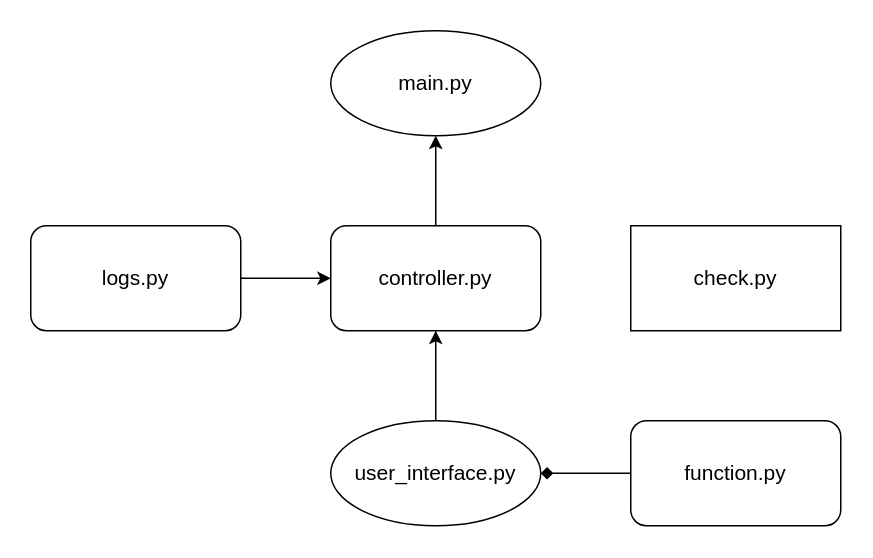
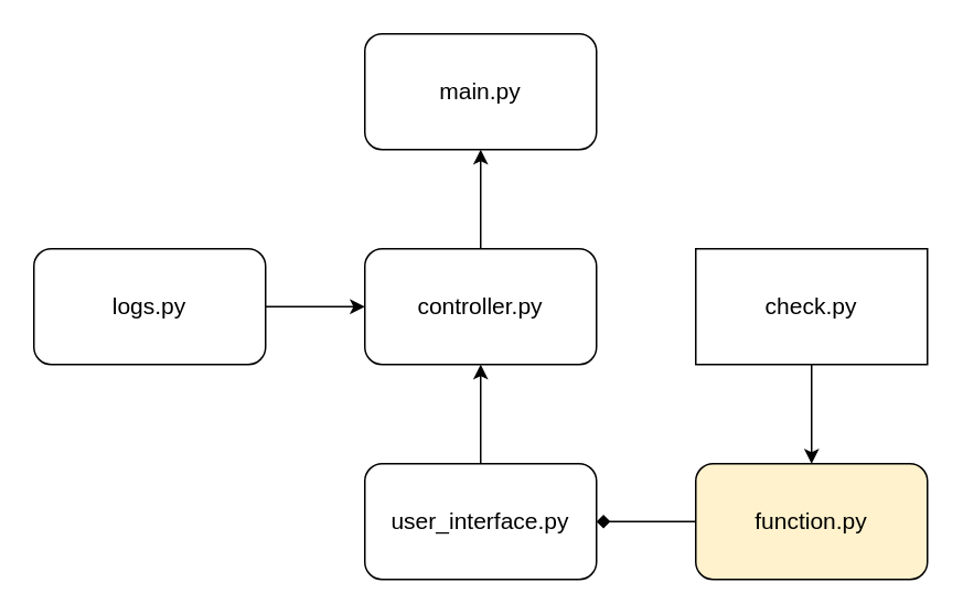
- <mxCell id="2" value="&lt;font style=&quot;font-size: 14px&quot;&gt;main.py&lt;/font&gt;" style="ellipse;whiteSpace=wrap;html=1;" vertex="1" parent="1"><mxGeometry x="220" y="20" width="140" height="70" as="geometry" /></mxCell>
+ <mxCell id="2" value="&lt;font style=&quot;font-size: 14px&quot;&gt;main.py&lt;/font&gt;" style="rounded=1;whiteSpace=wrap;html=1;" vertex="1" parent="1"><mxGeometry x="220" y="20" width="140" height="70" as="geometry" /></mxCell>
+ <mxCell id="12" value="" style="endArrow=classic;html=1;fontSize=14;entryX=0.5;entryY=0;entryDx=0;entryDy=0;exitX=0.5;exitY=1;exitDx=0;exitDy=0;" edge="1" parent="1" source="5" target="4"><mxGeometry width="50" height="50" relative="1" as="geometry"><mxPoint x="530" y="250" as="sourcePoint" /><mxPoint x="640" y="210" as="targetPoint" /></mxGeometry></mxCell>
- <mxCell id="6" value="&lt;font style=&quot;font-size: 14px&quot;&gt;user_interface.py&lt;/font&gt;" style="ellipse;whiteSpace=wrap;html=1;" vertex="1" parent="1"><mxGeometry x="220" y="280" width="140" height="70" as="geometry" /></mxCell>
+ <mxCell id="6" value="&lt;font style=&quot;font-size: 14px&quot;&gt;user_interface.py&lt;/font&gt;" style="rounded=1;whiteSpace=wrap;html=1;" vertex="1" parent="1"><mxGeometry x="220" y="280" width="140" height="70" as="geometry" /></mxCell>
- <mxCell id="4" value="&lt;font style=&quot;font-size: 14px&quot;&gt;function.py&lt;/font&gt;" style="rounded=1;whiteSpace=wrap;html=1;" vertex="1" parent="1"><mxGeometry x="420" y="280" width="140" height="70" as="geometry" /></mxCell>
+ <mxCell id="4" value="&lt;font style=&quot;font-size: 14px&quot;&gt;function.py&lt;/font&gt;" style="rounded=1;whiteSpace=wrap;html=1;fillColor=#fff2cc;" vertex="1" parent="1"><mxGeometry x="420" y="280" width="140" height="70" as="geometry" /></mxCell>
